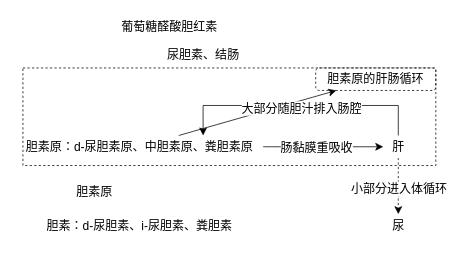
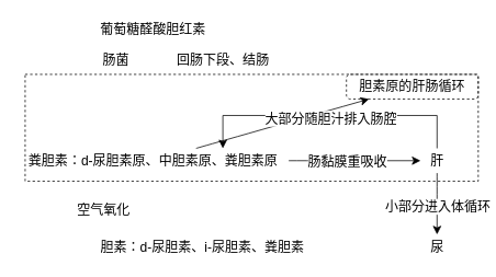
- <mxCell id="3" value="葡萄糖醛酸胆红素" style="text;html=1;align=center;verticalAlign=middle;resizable=0;points=[];autosize=1;strokeColor=none;fillColor=none;fontSize=16;" parent="1" vertex="1"><mxGeometry x="150" y="20" width="150" height="30" as="geometry" /></mxCell>
+ <mxCell id="3" value="葡萄糖醛酸胆红素" style="text;html=1;align=center;verticalAlign=middle;resizable=0;points=[];autosize=1;strokeColor=none;fillColor=none;fontSize=16;" parent="1" vertex="1"><mxGeometry y="20" width="150" height="30" as="geometry" x="110" /></mxCell>
+ <mxCell id="9" value="肠菌" style="text;html=1;align=center;verticalAlign=middle;resizable=0;points=[];autosize=1;strokeColor=none;fillColor=none;fontSize=16;" parent="1" vertex="1"><mxGeometry y="58" width="60" height="30" as="geometry" x="110" /></mxCell>
- <mxCell id="10" value="尿胆素、结肠" style="text;html=1;align=center;verticalAlign=middle;resizable=0;points=[];autosize=1;strokeColor=none;fillColor=none;fontSize=16;" parent="1" vertex="1"><mxGeometry x="200" y="58" width="140" height="30" as="geometry" /></mxCell>
+ <mxCell id="10" value="回肠下段、结肠" style="text;html=1;align=center;verticalAlign=middle;resizable=0;points=[];autosize=1;strokeColor=none;fillColor=none;fontSize=16;" parent="1" vertex="1"><mxGeometry x="200" y="58" width="140" height="30" as="geometry" /></mxCell>
- <mxCell id="7" value="胆素原：d-尿胆素原、中胆素原、粪胆素原" style="text;html=1;align=center;verticalAlign=middle;resizable=0;points=[];autosize=1;strokeColor=none;fillColor=none;fontSize=16;" parent="1" vertex="1"><mxGeometry x="20" y="180" width="330" height="30" as="geometry" /></mxCell>
+ <mxCell id="7" value="粪胆素：d-尿胆素原、中胆素原、粪胆素原" style="text;html=1;align=center;verticalAlign=middle;resizable=0;points=[];autosize=1;strokeColor=none;fillColor=none;fontSize=16;" parent="1" vertex="1"><mxGeometry x="20" y="180" width="330" height="30" as="geometry" /></mxCell>
- <mxCell id="14" value="" style="edgeStyle=none;curved=1;rounded=0;orthogonalLoop=1;jettySize=auto;html=1;fontSize=12;startSize=8;endSize=8;dashed=1;" edge="1" parent="1" source="16" target="17"><mxGeometry relative="1" as="geometry" /></mxCell>
+ <mxCell id="14" value="" style="edgeStyle=none;curved=1;rounded=0;orthogonalLoop=1;jettySize=auto;html=1;fontSize=12;startSize=8;endSize=8;" edge="1" parent="1" source="16" target="17"><mxGeometry relative="1" as="geometry" /></mxCell>
- <mxCell id="11" value="胆素原" style="text;html=1;align=center;verticalAlign=middle;resizable=0;points=[];autosize=1;strokeColor=none;fillColor=none;fontSize=16;" parent="1" vertex="1"><mxGeometry x="80" y="240" width="90" height="30" as="geometry" /></mxCell>
+ <mxCell id="11" value="空气氧化" style="text;html=1;align=center;verticalAlign=middle;resizable=0;points=[];autosize=1;strokeColor=none;fillColor=none;fontSize=16;" parent="1" vertex="1"><mxGeometry x="80" y="240" width="90" height="30" as="geometry" /></mxCell>
- <mxCell id="8" value="胆素：d-尿胆素、i-尿胆素、粪胆素" style="text;html=1;align=center;verticalAlign=middle;resizable=0;points=[];autosize=1;strokeColor=none;fillColor=none;fontSize=16;" parent="1" vertex="1"><mxGeometry x="50" y="284.83" width="270" height="30" as="geometry" /></mxCell>
+ <mxCell id="8" value="胆素：d-尿胆素、i-尿胆素、粪胆素" style="text;html=1;align=center;verticalAlign=middle;resizable=0;points=[];autosize=1;strokeColor=none;fillColor=none;fontSize=16;" parent="1" vertex="1"><mxGeometry x="110" y="284.83" width="270" height="30" as="geometry" /></mxCell>
